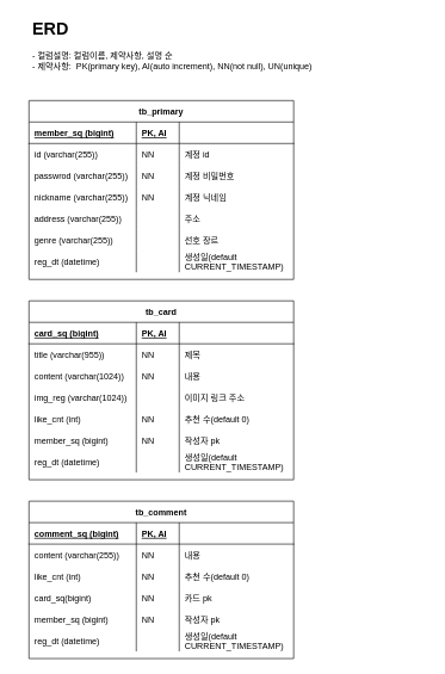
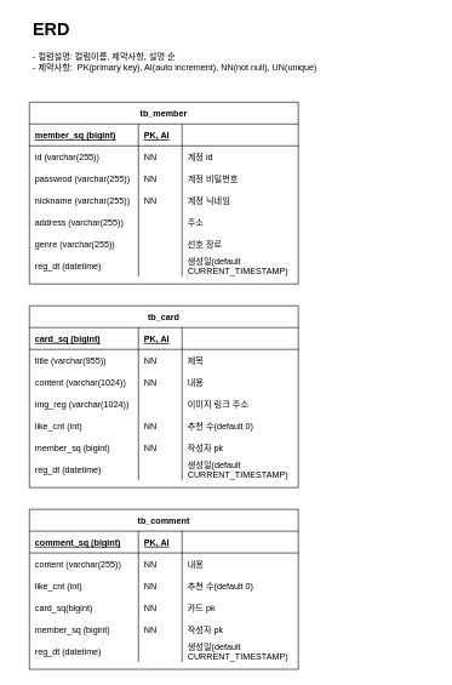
- <mxCell id="2" value="tb_primary" style="shape=table;startSize=30;container=1;collapsible=1;childLayout=tableLayout;fixedRows=1;rowLines=0;fontStyle=1;align=center;resizeLast=1;" parent="1" vertex="1"><mxGeometry x="40" y="140" width="370" height="250" as="geometry" /></mxCell>
+ <mxCell id="2" value="tb_member" style="shape=table;startSize=30;container=1;collapsible=1;childLayout=tableLayout;fixedRows=1;rowLines=0;fontStyle=1;align=center;resizeLast=1;" parent="1" vertex="1"><mxGeometry x="40" y="140" width="370" height="250" as="geometry" /></mxCell>
